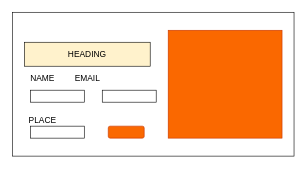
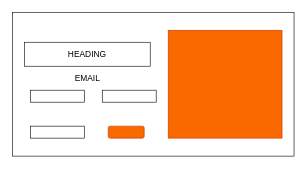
- <mxCell id="4" value="HEADING" style="whiteSpace=wrap;html=1;fontSize=14;fillColor=#fff2cc;" vertex="1" parent="1"><mxGeometry x="40" y="70" width="210" height="40" as="geometry" /></mxCell>
+ <mxCell id="4" value="HEADING" style="whiteSpace=wrap;html=1;fontSize=14;" vertex="1" parent="1"><mxGeometry x="40" y="70" width="210" height="40" as="geometry" /></mxCell>
- <mxCell id="5" value="NAME" style="text;html=1;resizable=0;autosize=1;align=center;verticalAlign=middle;points=[];fillColor=none;strokeColor=none;rounded=0;fontSize=14;" vertex="1" parent="1"><mxGeometry x="40" y="120" width="60" height="20" as="geometry" /></mxCell>
- <mxCell id="7" value="PLACE" style="text;html=1;resizable=0;autosize=1;align=center;verticalAlign=middle;points=[];fillColor=none;strokeColor=none;rounded=0;fontSize=14;" vertex="1" parent="1"><mxGeometry x="40" y="190" width="60" height="20" as="geometry" /></mxCell>
